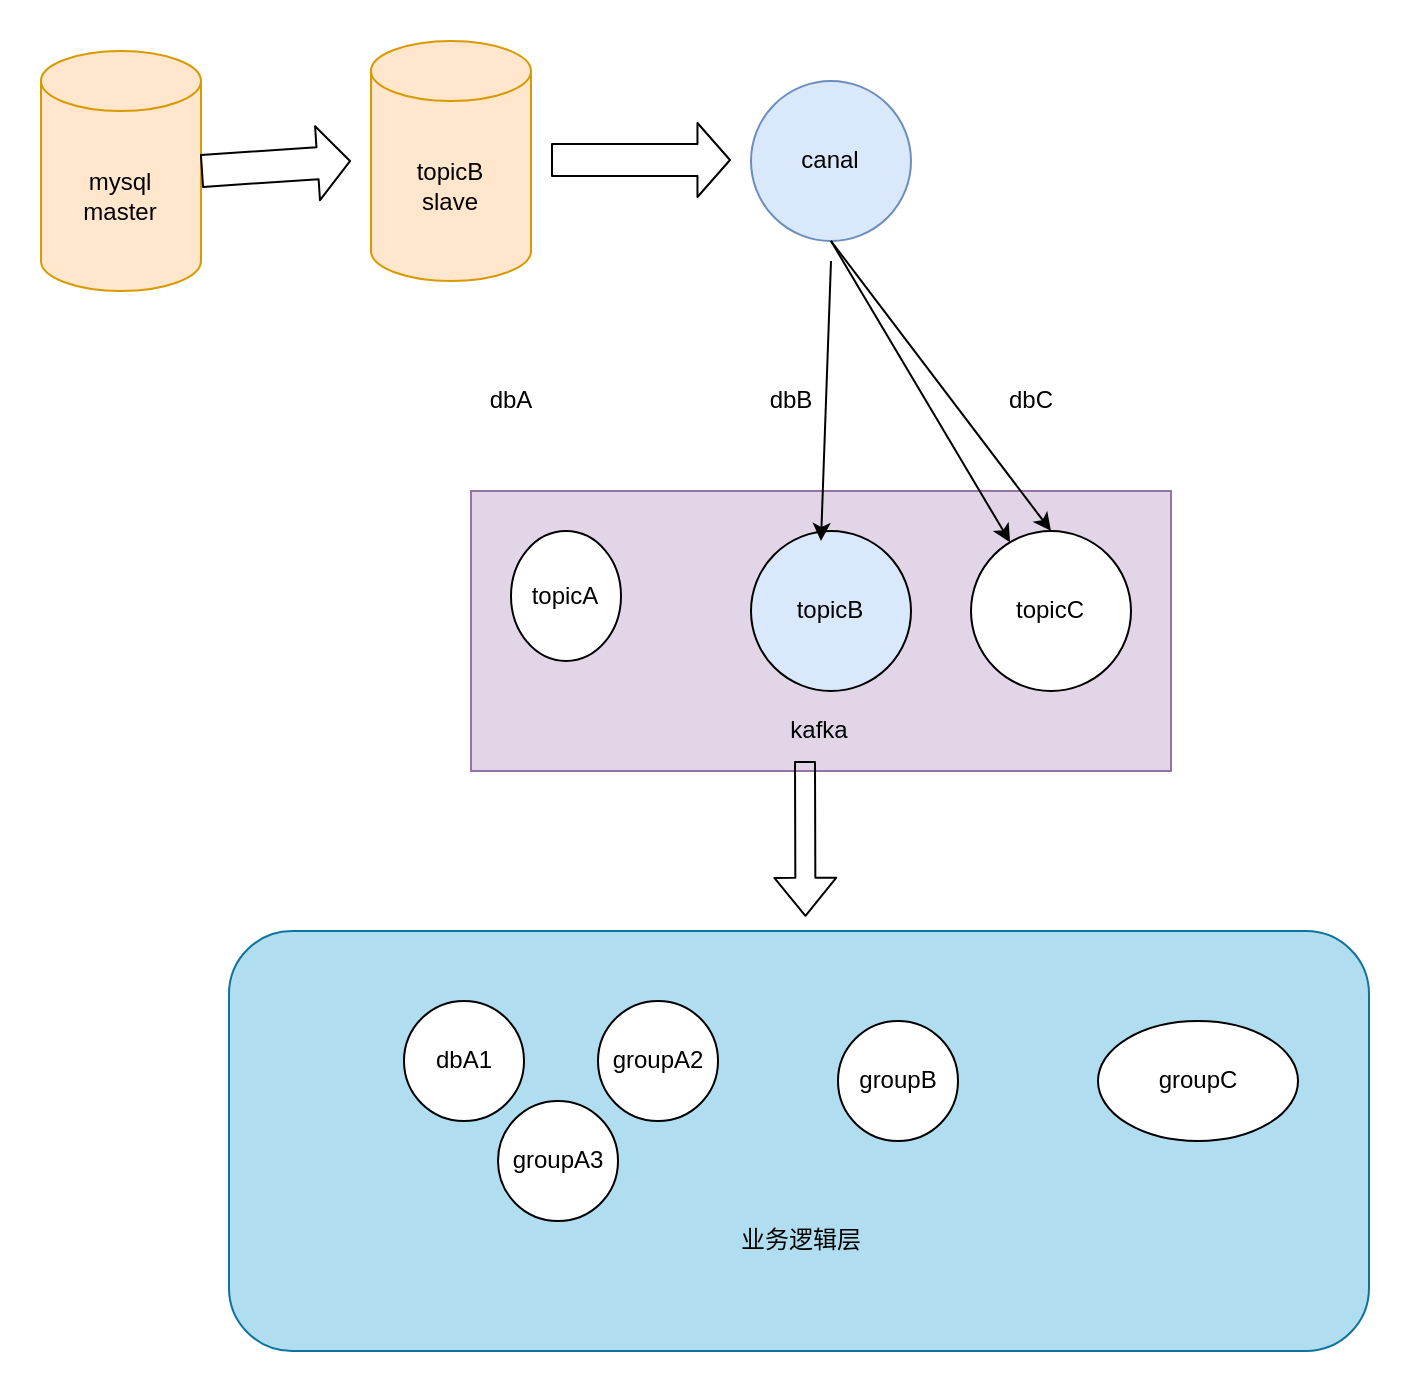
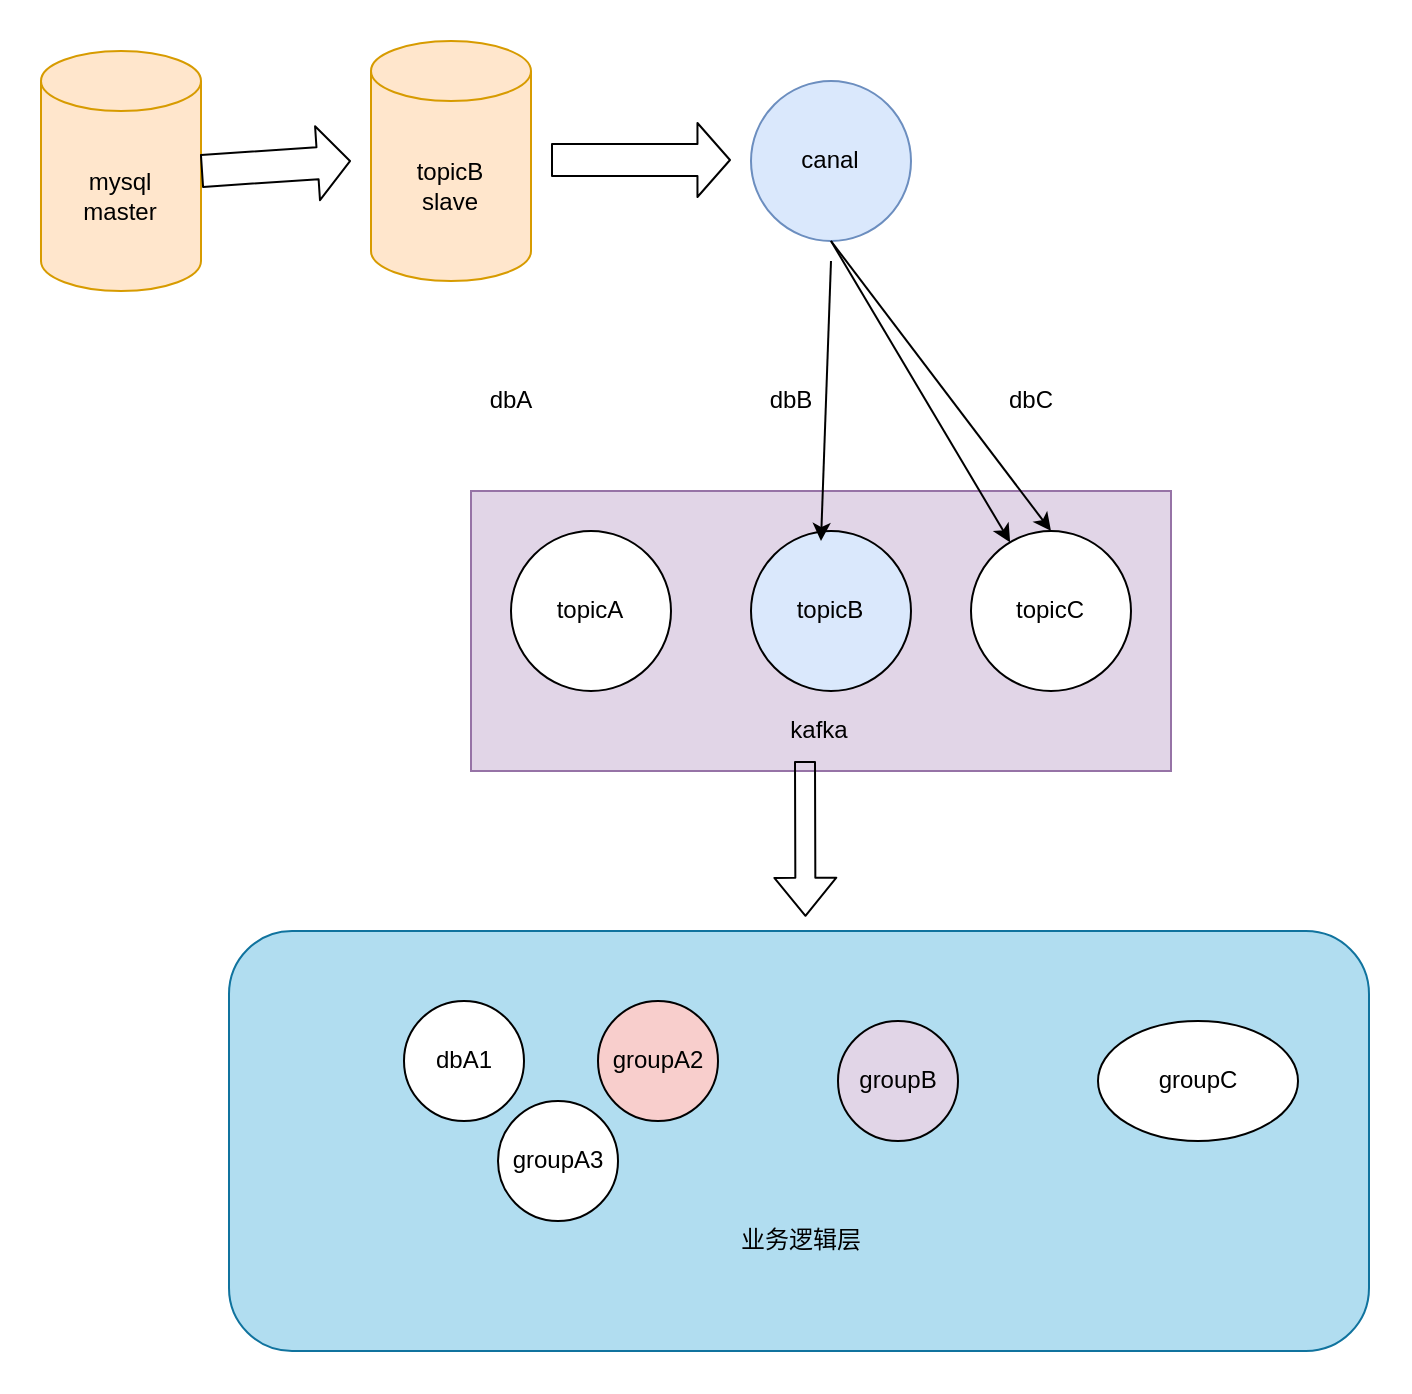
- <mxCell id="15" value="topicA" style="ellipse;whiteSpace=wrap;html=1;aspect=fixed;" vertex="1" parent="1"><mxGeometry x="255" y="265" width="55" height="65" as="geometry" /></mxCell>
+ <mxCell id="15" value="topicA" style="ellipse;whiteSpace=wrap;html=1;aspect=fixed;" vertex="1" parent="1"><mxGeometry x="255" y="265" width="80" height="80" as="geometry" /></mxCell>
- <mxCell id="23" value="groupA2" style="ellipse;whiteSpace=wrap;html=1;aspect=fixed;" vertex="1" parent="1"><mxGeometry x="298.5" y="500" width="60" height="60" as="geometry" /></mxCell>
+ <mxCell id="23" value="groupA2" style="ellipse;whiteSpace=wrap;html=1;aspect=fixed;fillColor=#f8cecc;" vertex="1" parent="1"><mxGeometry x="298.5" y="500" width="60" height="60" as="geometry" /></mxCell>
- <mxCell id="22" value="groupB" style="ellipse;whiteSpace=wrap;html=1;aspect=fixed;" vertex="1" parent="1"><mxGeometry x="418.5" y="510" width="60" height="60" as="geometry" /></mxCell>
+ <mxCell id="22" value="groupB" style="ellipse;whiteSpace=wrap;html=1;aspect=fixed;fillColor=#e1d5e7;" vertex="1" parent="1"><mxGeometry x="418.5" y="510" width="60" height="60" as="geometry" /></mxCell>
